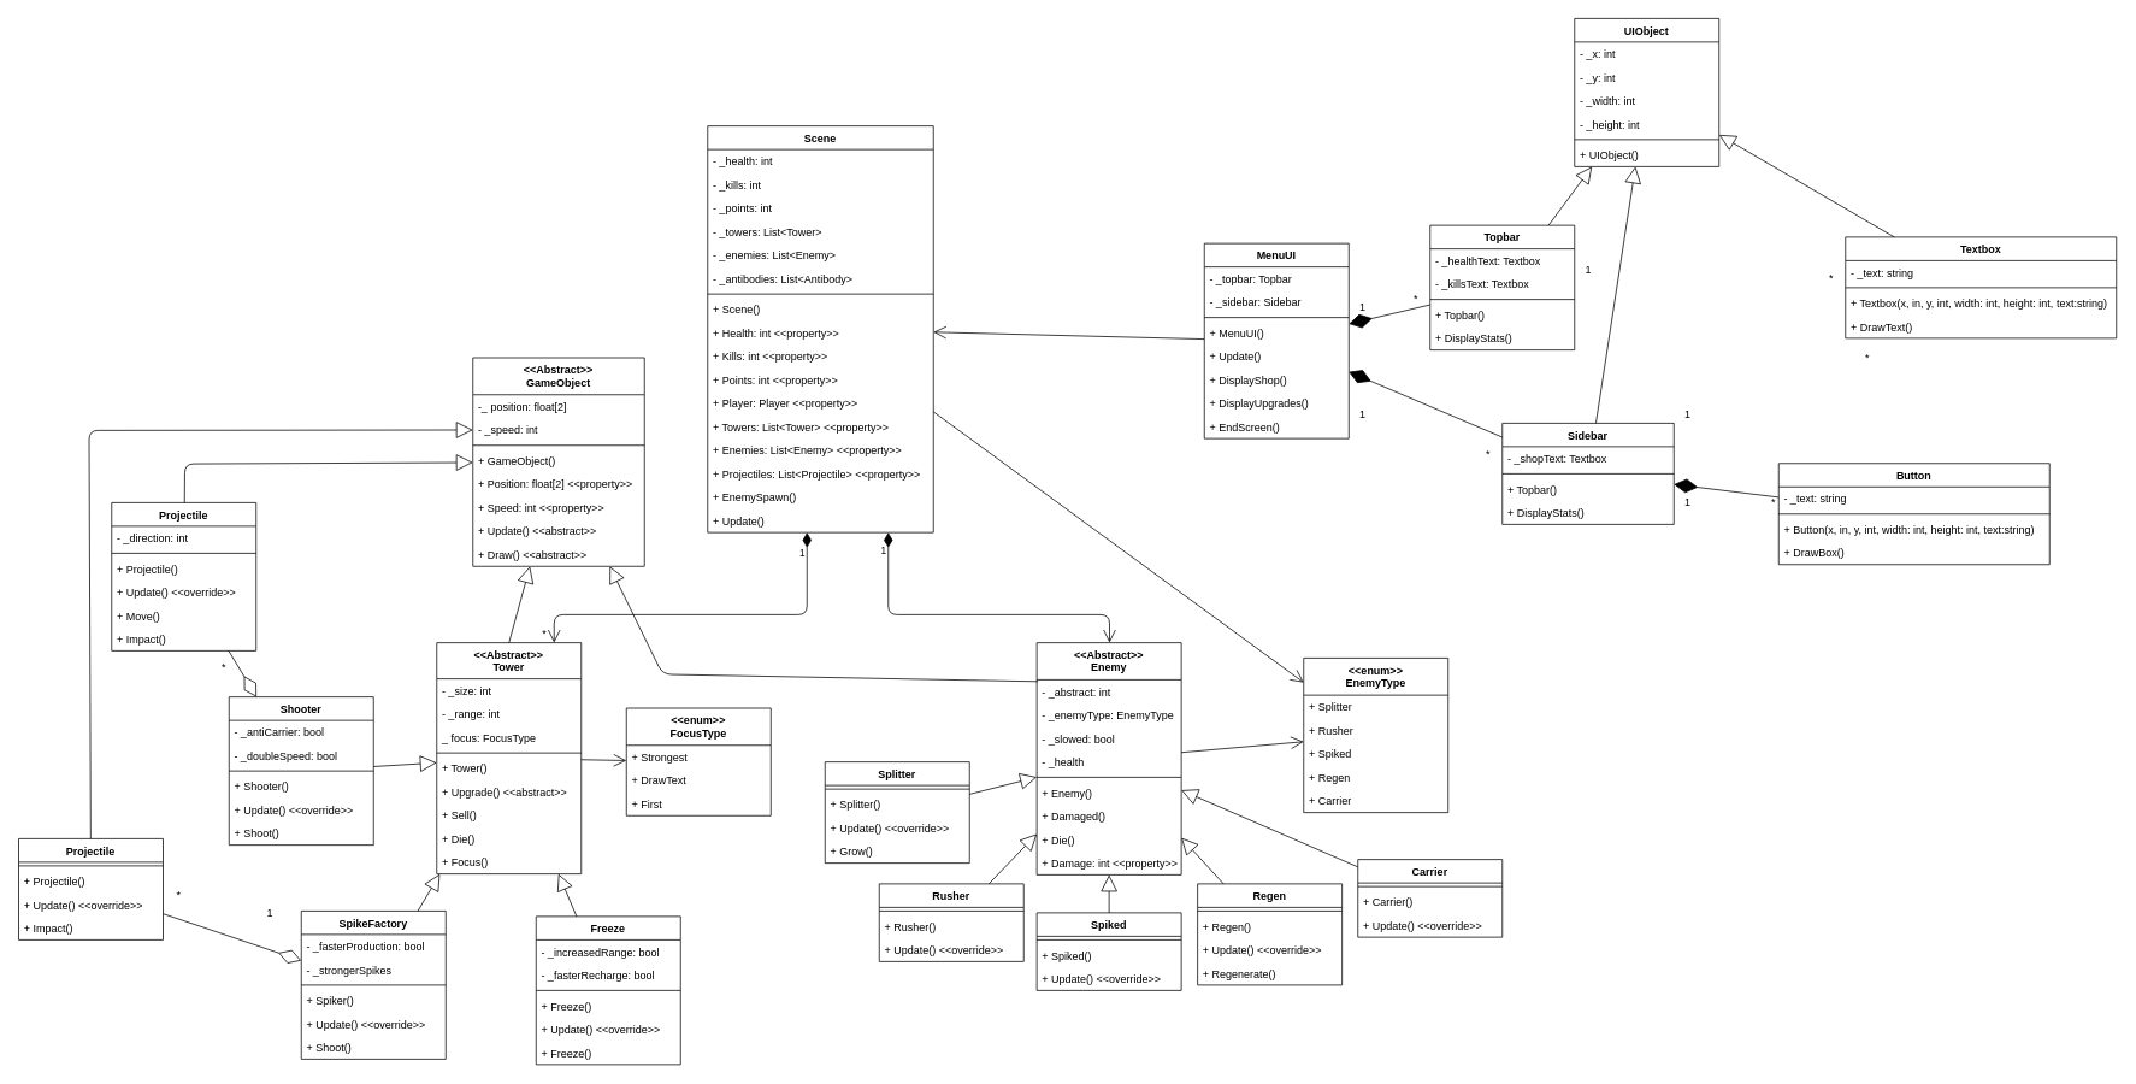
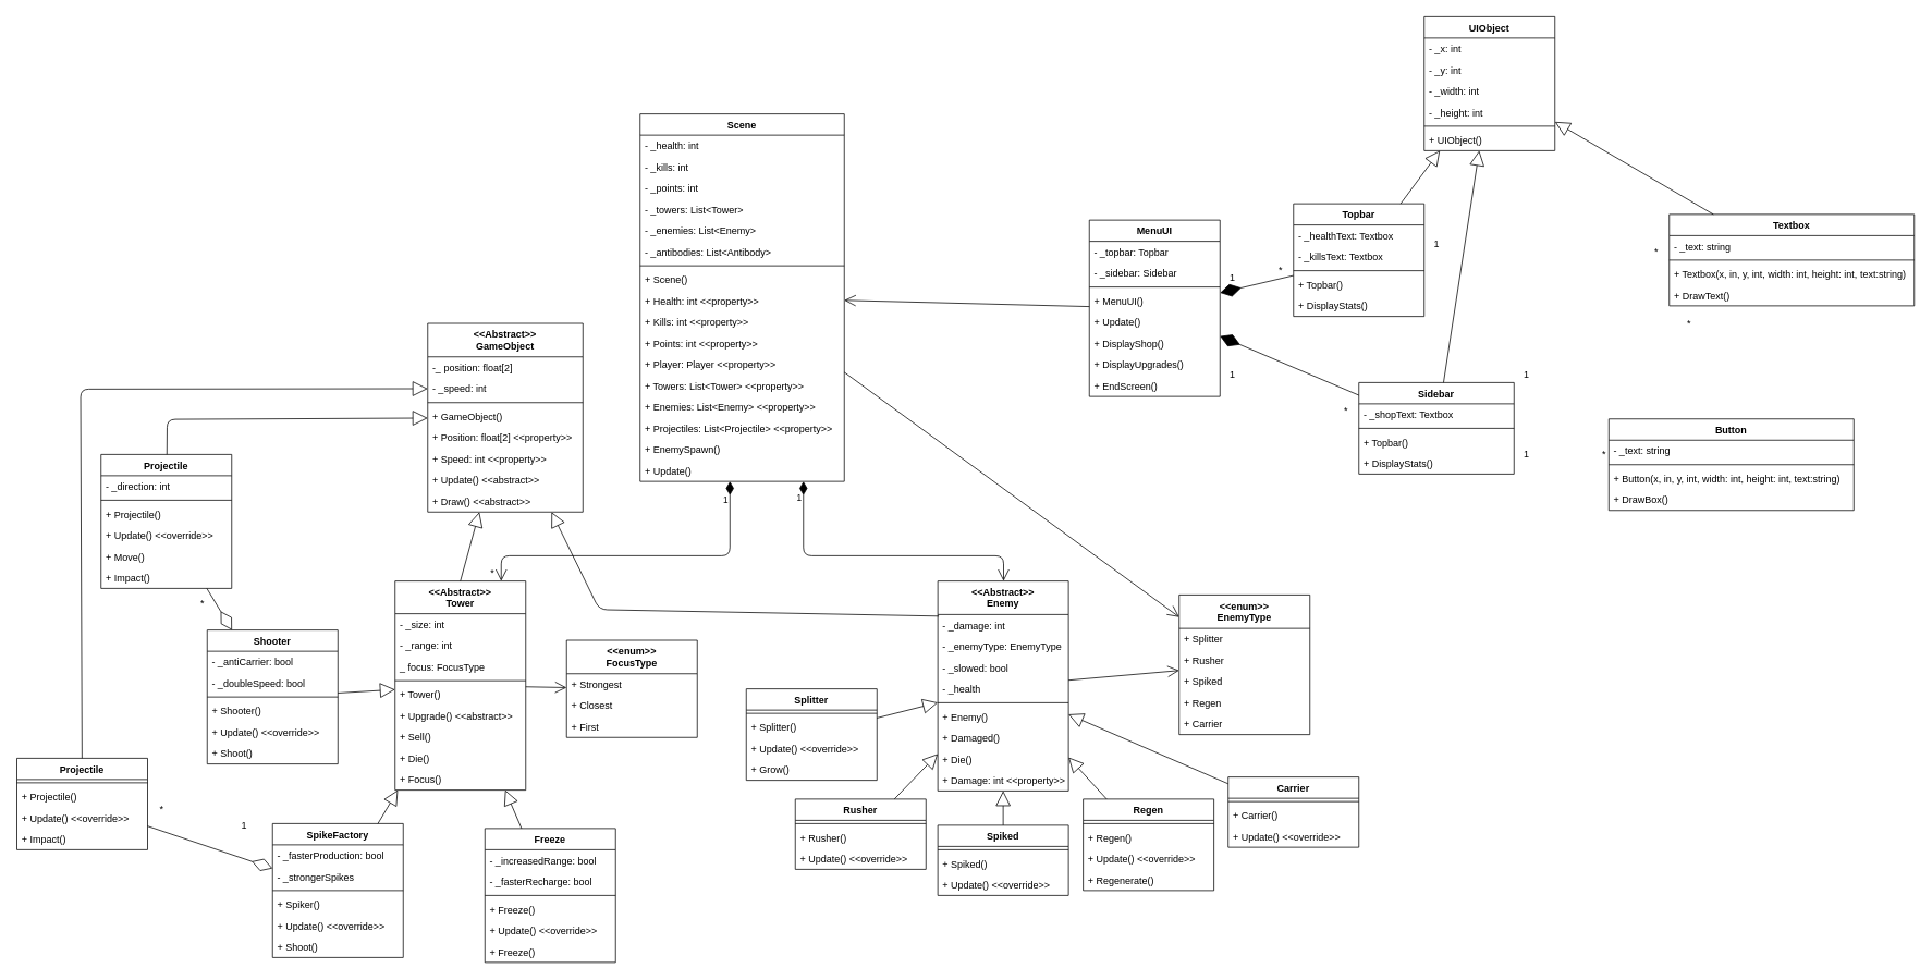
- <mxCell id="146" value="" style="endArrow=diamondThin;endFill=1;endSize=24;html=1;" parent="1" source="136" target="141" edge="1"><mxGeometry width="160" relative="1" as="geometry"><mxPoint x="1943" y="335.984" as="sourcePoint" /><mxPoint x="1793" y="430" as="targetPoint" /></mxGeometry></mxCell>
- <mxCell id="54" value="- _abstract: int" style="text;strokeColor=none;fillColor=none;align=left;verticalAlign=top;spacingLeft=4;spacingRight=4;overflow=hidden;rotatable=0;points=[[0,0.5],[1,0.5]];portConstraint=eastwest;" parent="53" vertex="1"><mxGeometry y="41" width="160" height="26" as="geometry" /></mxCell>
+ <mxCell id="54" value="- _damage: int" style="text;strokeColor=none;fillColor=none;align=left;verticalAlign=top;spacingLeft=4;spacingRight=4;overflow=hidden;rotatable=0;points=[[0,0.5],[1,0.5]];portConstraint=eastwest;" parent="53" vertex="1"><mxGeometry y="41" width="160" height="26" as="geometry" /></mxCell>
- <mxCell id="188" value="+ DrawText" style="text;strokeColor=none;fillColor=none;align=left;verticalAlign=top;spacingLeft=4;spacingRight=4;overflow=hidden;rotatable=0;points=[[0,0.5],[1,0.5]];portConstraint=eastwest;" parent="186" vertex="1"><mxGeometry y="67" width="160" height="26" as="geometry" /></mxCell>
+ <mxCell id="188" value="+ Closest" style="text;strokeColor=none;fillColor=none;align=left;verticalAlign=top;spacingLeft=4;spacingRight=4;overflow=hidden;rotatable=0;points=[[0,0.5],[1,0.5]];portConstraint=eastwest;" parent="186" vertex="1"><mxGeometry y="67" width="160" height="26" as="geometry" /></mxCell>
